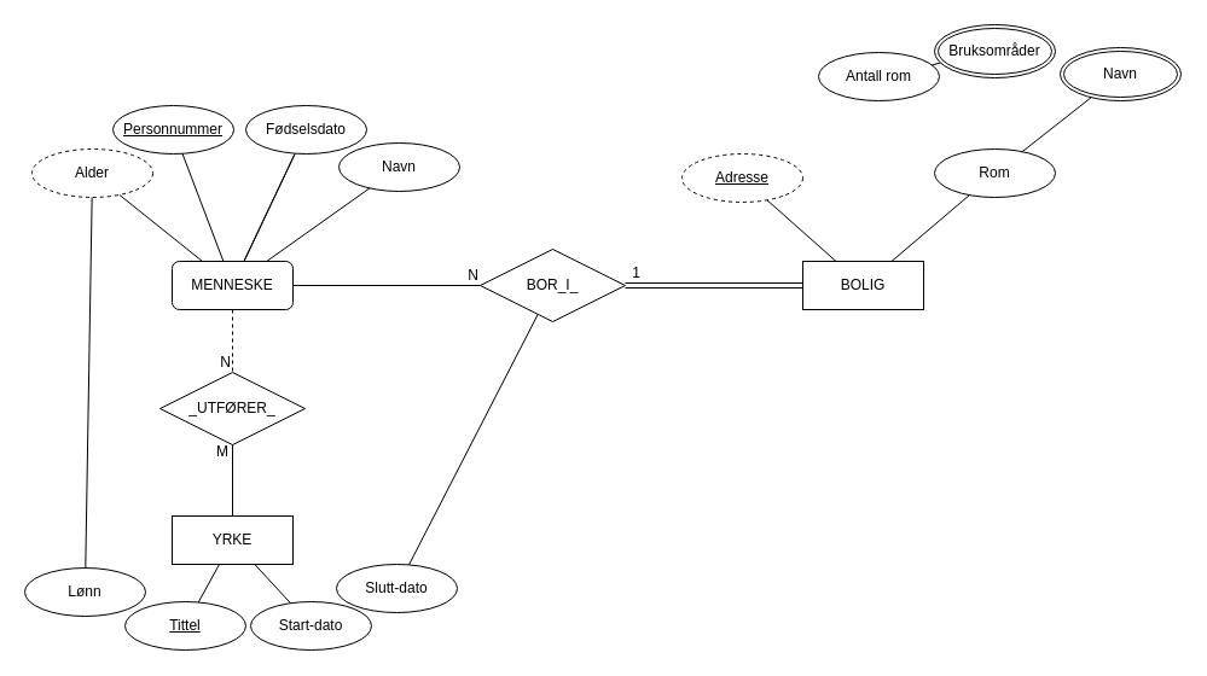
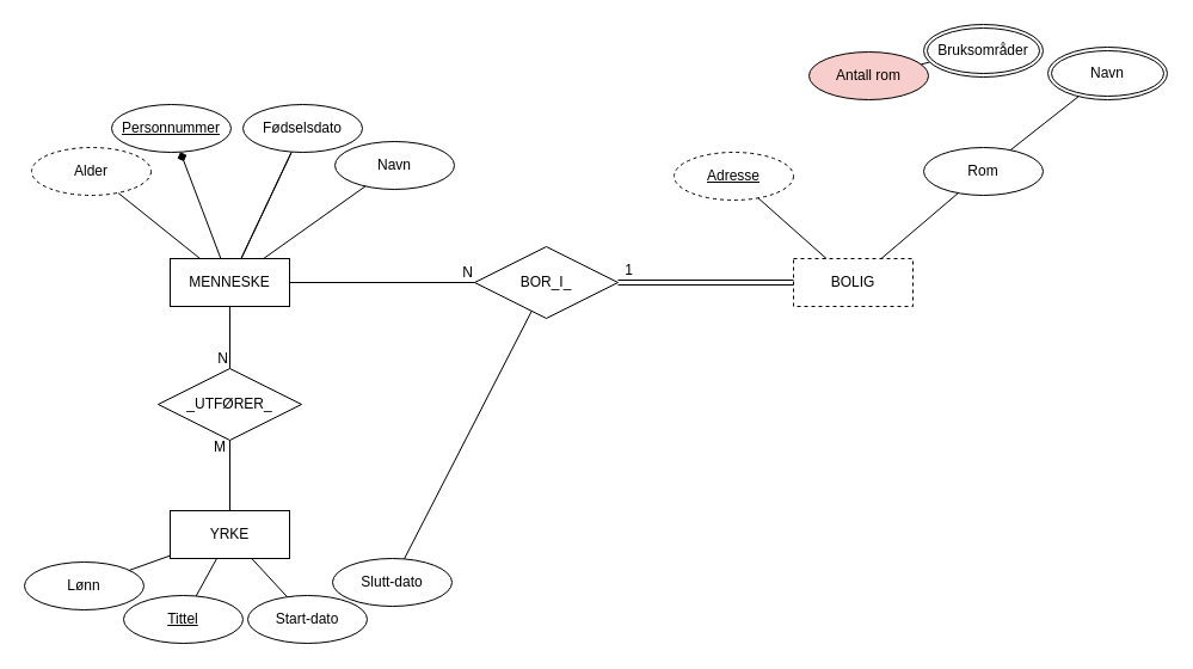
- <mxCell id="15" value="Antall rom" style="ellipse;whiteSpace=wrap;html=1;align=center;" vertex="1" parent="1"><mxGeometry x="677" y="43" width="100" height="40" as="geometry" /></mxCell>
+ <mxCell id="15" value="Antall rom" style="ellipse;whiteSpace=wrap;html=1;align=center;fillColor=#f8cecc;" vertex="1" parent="1"><mxGeometry x="677" y="43" width="100" height="40" as="geometry" /></mxCell>
- <mxCell id="8" value="" style="endArrow=none;html=1;rounded=0;" edge="1" parent="1" source="2" target="4"><mxGeometry relative="1" as="geometry"><mxPoint x="204" y="226" as="sourcePoint" /><mxPoint x="180" y="154" as="targetPoint" /></mxGeometry></mxCell>
+ <mxCell id="8" value="" style="endArrow=diamond;html=1;rounded=0;" edge="1" parent="1" source="2" target="4"><mxGeometry relative="1" as="geometry"><mxPoint x="204" y="226" as="sourcePoint" /><mxPoint x="180" y="154" as="targetPoint" /></mxGeometry></mxCell>
- <mxCell id="2" value="MENNESKE" style="whiteSpace=wrap;html=1;align=center;rounded=1;" vertex="1" parent="1"><mxGeometry x="142" y="216" width="100" height="40" as="geometry" /></mxCell>
+ <mxCell id="2" value="MENNESKE" style="whiteSpace=wrap;html=1;align=center;" vertex="1" parent="1"><mxGeometry x="142" y="216" width="100" height="40" as="geometry" /></mxCell>
- <mxCell id="11" value="BOLIG" style="whiteSpace=wrap;html=1;align=center;" vertex="1" parent="1"><mxGeometry x="664" y="216" width="100" height="40" as="geometry" /></mxCell>
+ <mxCell id="11" value="BOLIG" style="whiteSpace=wrap;html=1;align=center;dashed=1;" vertex="1" parent="1"><mxGeometry x="664" y="216" width="100" height="40" as="geometry" /></mxCell>
- <mxCell id="37" value="" style="endArrow=none;html=1;rounded=0;exitX=0.5;exitY=1;exitDx=0;exitDy=0;dashed=1;" edge="1" parent="1" source="2" target="20"><mxGeometry relative="1" as="geometry"><mxPoint x="484" y="325" as="sourcePoint" /><mxPoint x="644" y="325" as="targetPoint" /></mxGeometry></mxCell>
+ <mxCell id="37" value="" style="endArrow=none;html=1;rounded=0;exitX=0.5;exitY=1;exitDx=0;exitDy=0;" edge="1" parent="1" source="2" target="20"><mxGeometry relative="1" as="geometry"><mxPoint x="484" y="325" as="sourcePoint" /><mxPoint x="644" y="325" as="targetPoint" /></mxGeometry></mxCell>
- <mxCell id="32" value="" style="endArrow=none;html=1;rounded=0;" edge="1" parent="1" source="29" target="23"><mxGeometry relative="1" as="geometry"><mxPoint x="251" y="516" as="sourcePoint" /><mxPoint x="145" y="483" as="targetPoint" /></mxGeometry></mxCell>
+ <mxCell id="32" value="" style="endArrow=none;html=1;rounded=0;" edge="1" parent="1" source="29" target="21"><mxGeometry relative="1" as="geometry"><mxPoint x="251" y="516" as="sourcePoint" /><mxPoint x="145" y="483" as="targetPoint" /></mxGeometry></mxCell>
